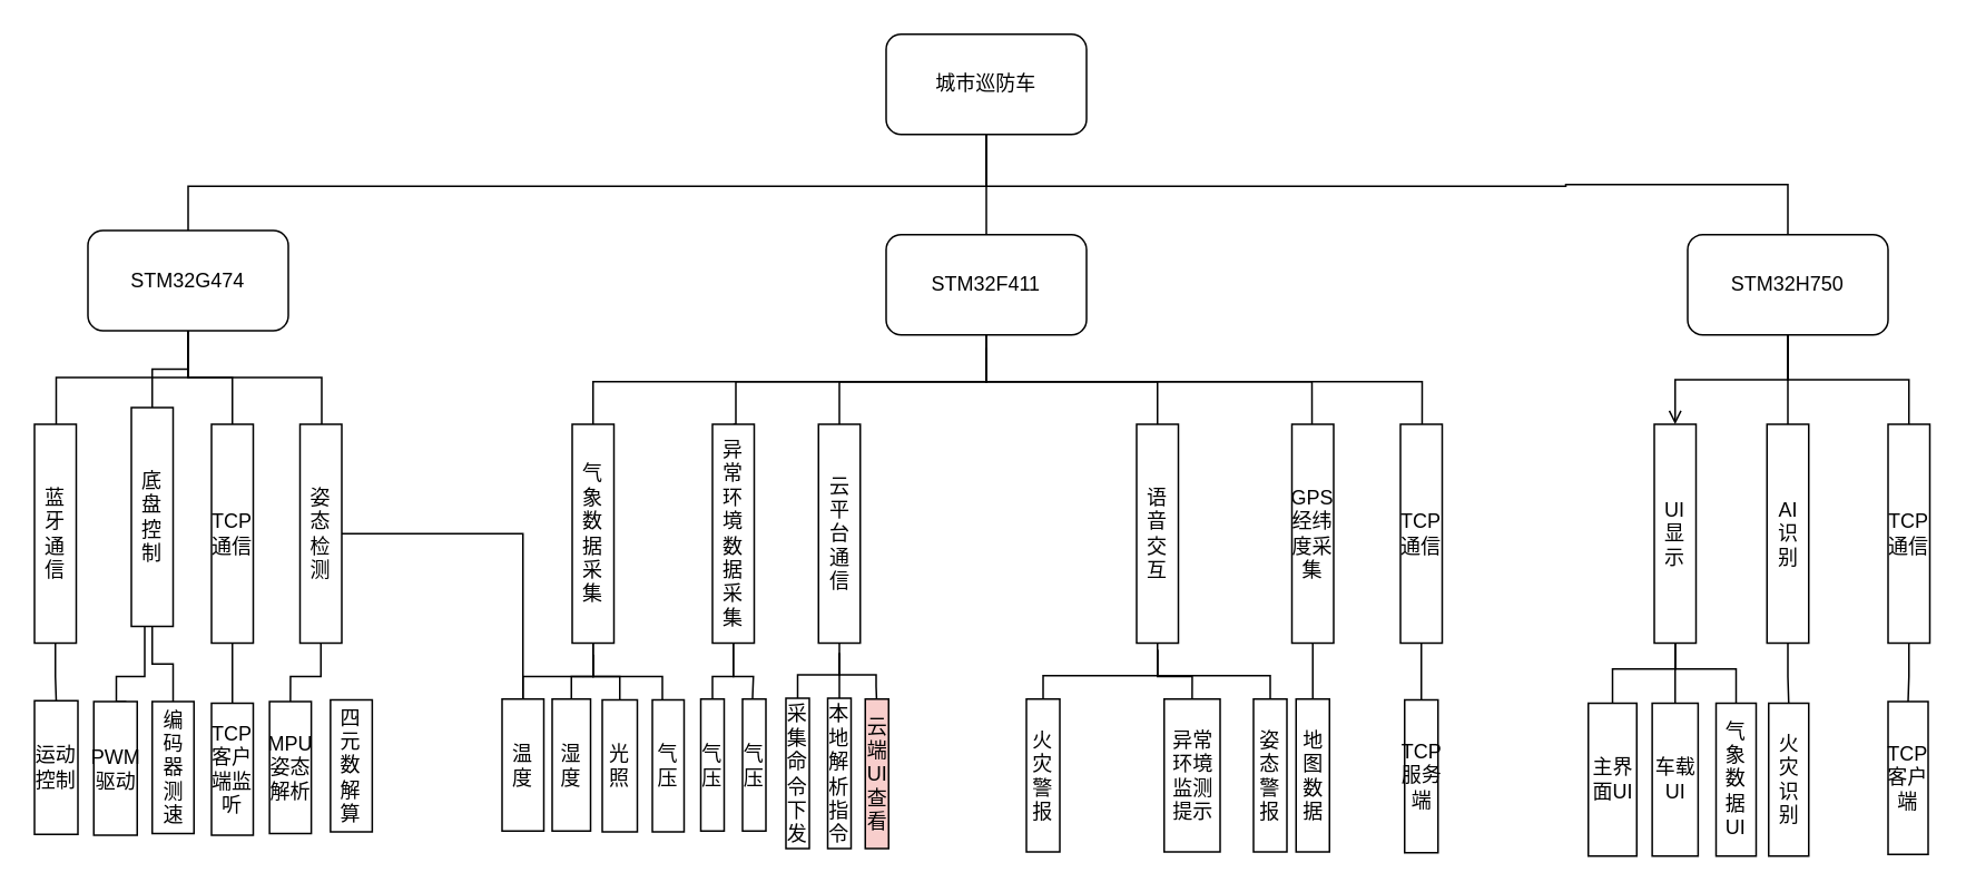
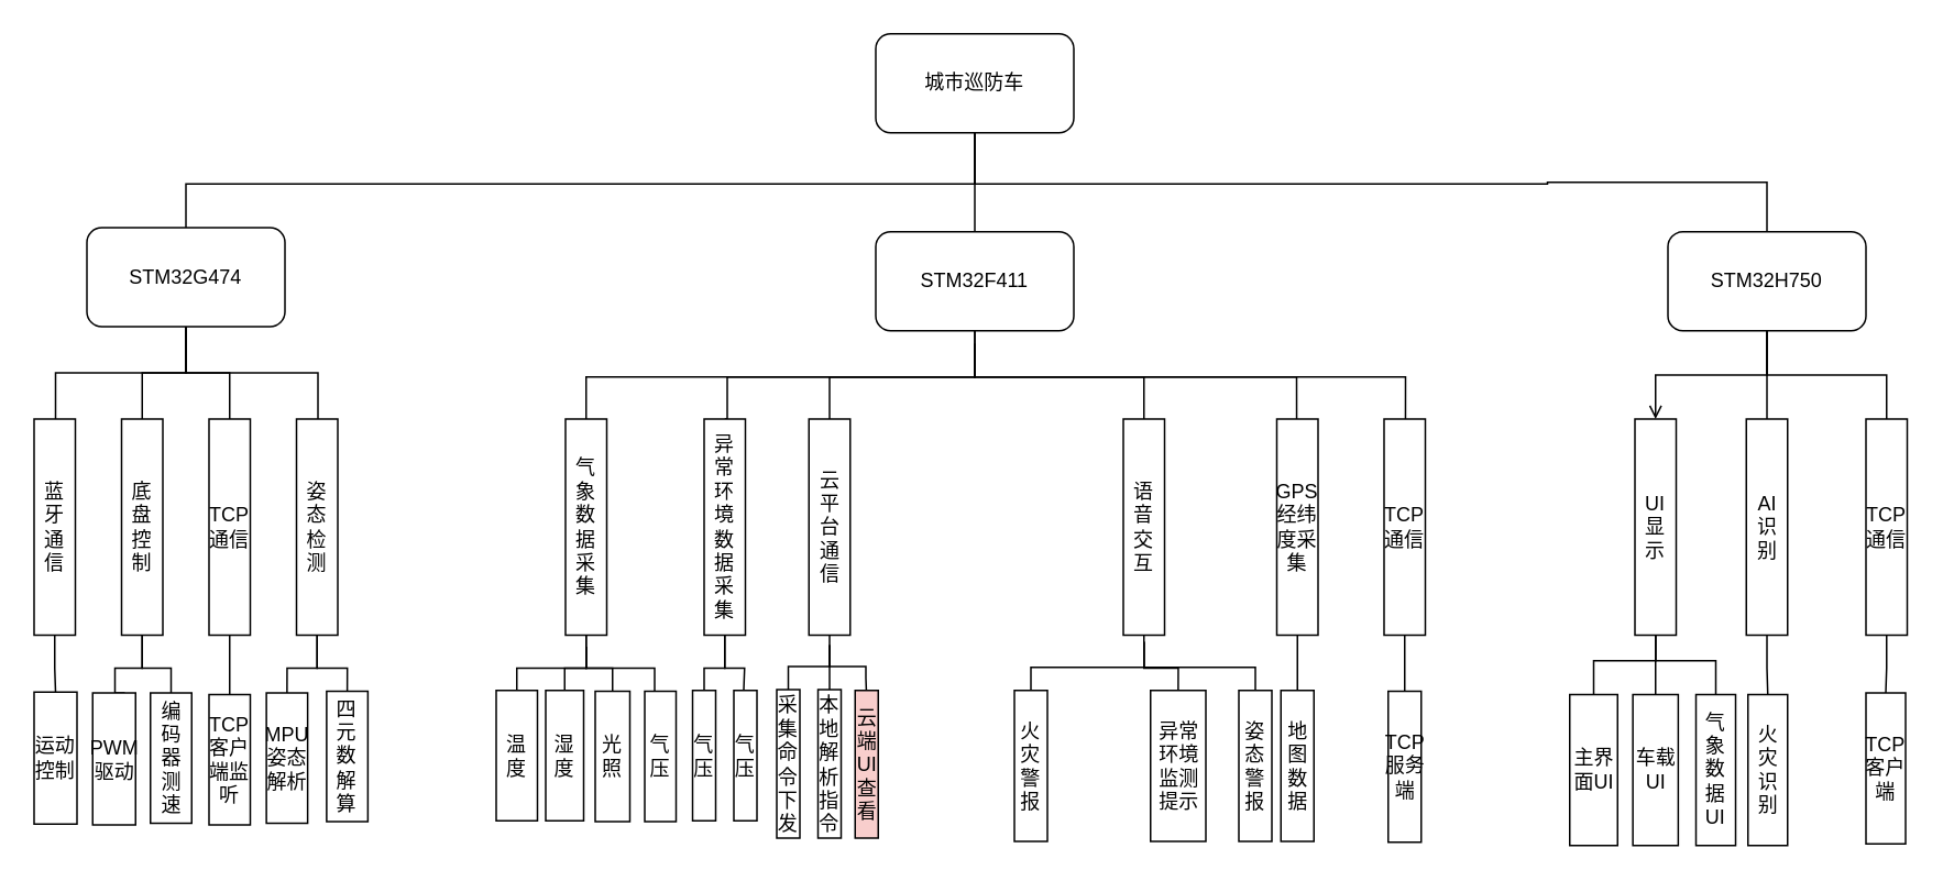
- <mxCell id="24" value="底盘控制" style="rounded=0;whiteSpace=wrap;html=1;" vertex="1" parent="1"><mxGeometry x="78" y="243.5" width="25" height="131" as="geometry" /></mxCell>
+ <mxCell id="24" value="底盘控制" style="rounded=0;whiteSpace=wrap;html=1;" vertex="1" parent="1"><mxGeometry x="73" y="253.5" width="25" height="131" as="geometry" /></mxCell>
- <mxCell id="28" style="edgeStyle=orthogonalEdgeStyle;rounded=0;orthogonalLoop=1;jettySize=auto;html=1;endArrow=none;endFill=0;" edge="1" parent="1" source="29" target="58"><mxGeometry relative="1" as="geometry" /></mxCell>
+ <mxCell id="28" style="edgeStyle=orthogonalEdgeStyle;rounded=0;orthogonalLoop=1;jettySize=auto;html=1;entryX=0.5;entryY=0;entryDx=0;entryDy=0;endArrow=none;endFill=0;" edge="1" parent="1" source="29" target="56"><mxGeometry relative="1" as="geometry" /></mxCell>
